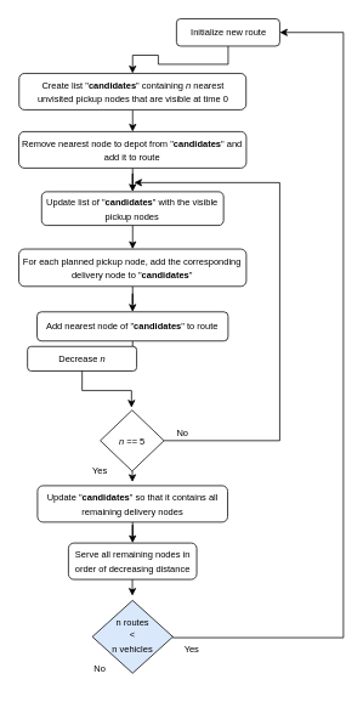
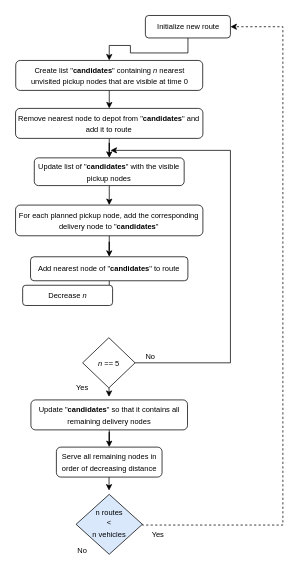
- <mxCell id="26" style="edgeStyle=orthogonalEdgeStyle;rounded=0;orthogonalLoop=1;jettySize=auto;html=1;entryX=0.49;entryY=-0.041;entryDx=0;entryDy=0;entryPerimeter=0;" edge="1" parent="1" source="12" target="14"><mxGeometry relative="1" as="geometry" /></mxCell>
- <mxCell id="22" style="edgeStyle=orthogonalEdgeStyle;rounded=0;orthogonalLoop=1;jettySize=auto;html=1;exitX=1;exitY=0.5;exitDx=0;exitDy=0;endArrow=classic;endFill=1;entryX=1;entryY=0.5;entryDx=0;entryDy=0;" parent="1" source="23" target="3" edge="1"><mxGeometry relative="1" as="geometry"><mxPoint x="317" y="39.31" as="targetPoint" /><Array as="points"><mxPoint x="190" y="700" /><mxPoint x="377" y="700" /><mxPoint x="377" y="35" /></Array></mxGeometry></mxCell>
+ <mxCell id="22" style="edgeStyle=orthogonalEdgeStyle;rounded=0;orthogonalLoop=1;jettySize=auto;html=1;exitX=1;exitY=0.5;exitDx=0;exitDy=0;endArrow=classic;endFill=1;entryX=1;entryY=0.5;entryDx=0;entryDy=0;dashed=1;" parent="1" source="23" target="3" edge="1"><mxGeometry relative="1" as="geometry"><mxPoint x="317" y="39.31" as="targetPoint" /><Array as="points"><mxPoint x="190" y="700" /><mxPoint x="377" y="700" /><mxPoint x="377" y="35" /></Array></mxGeometry></mxCell>
